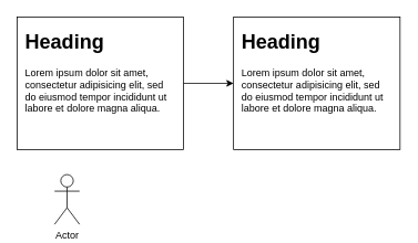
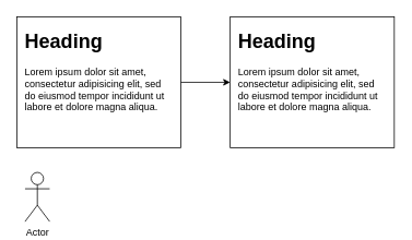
- <mxCell id="8" value="Actor" style="shape=umlActor;verticalLabelPosition=bottom;verticalAlign=top;html=1;outlineConnect=0;" vertex="1" parent="1"><mxGeometry x="65" y="210" width="30" height="60" as="geometry" /></mxCell>
+ <mxCell id="8" value="Actor" style="shape=umlActor;verticalLabelPosition=bottom;verticalAlign=top;html=1;outlineConnect=0;" vertex="1" parent="1"><mxGeometry x="30" y="210" width="30" height="60" as="geometry" /></mxCell>
